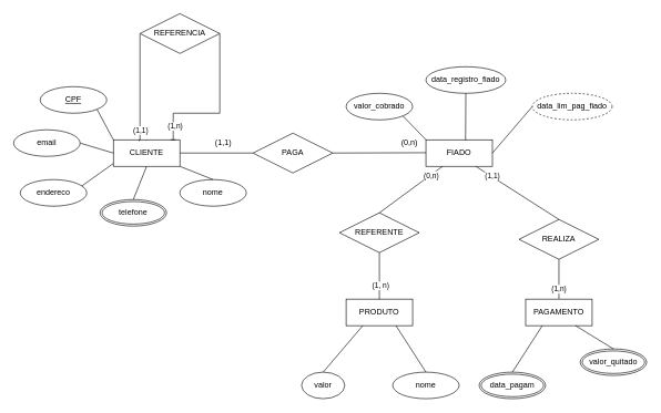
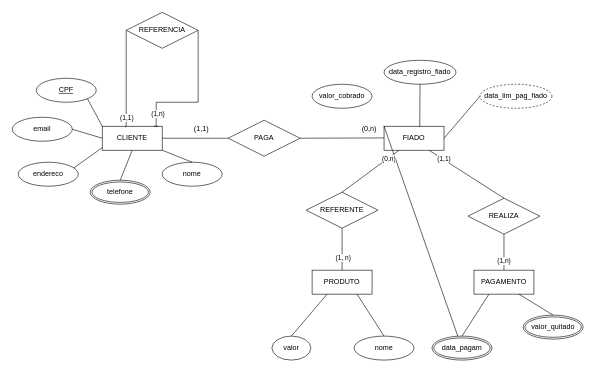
- <mxCell id="19" value="" style="endArrow=none;html=1;rounded=0;exitX=0;exitY=0;exitDx=0;exitDy=0;entryX=1;entryY=1;entryDx=0;entryDy=0;" parent="1" source="13" target="12" edge="1"><mxGeometry relative="1" as="geometry"><mxPoint x="370" y="370" as="sourcePoint" /><mxPoint x="600" y="170" as="targetPoint" /></mxGeometry></mxCell>
+ <mxCell id="19" value="" style="endArrow=none;html=1;rounded=0;exitX=0;exitY=0;exitDx=0;exitDy=0;" parent="1" source="13" target="11" edge="1"><mxGeometry relative="1" as="geometry"><mxPoint x="370" y="370" as="sourcePoint" /><mxPoint x="600" y="170" as="targetPoint" /></mxGeometry></mxCell>
